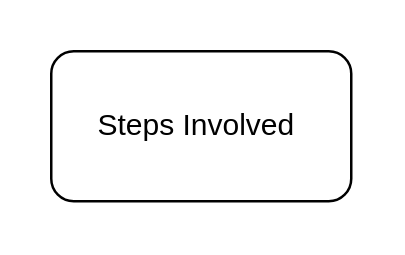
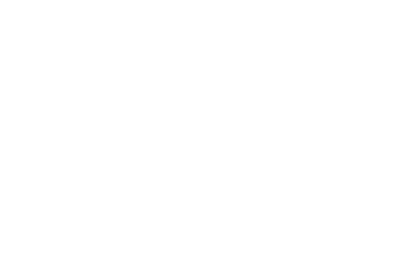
- <mxCell id="2" value="Steps Involved&amp;nbsp;" style="rounded=1;whiteSpace=wrap;html=1;fillColor=default;strokeColor=default;fontColor=default;" vertex="1" parent="1"><mxGeometry x="20" y="20" width="120" height="60" as="geometry" /></mxCell>
